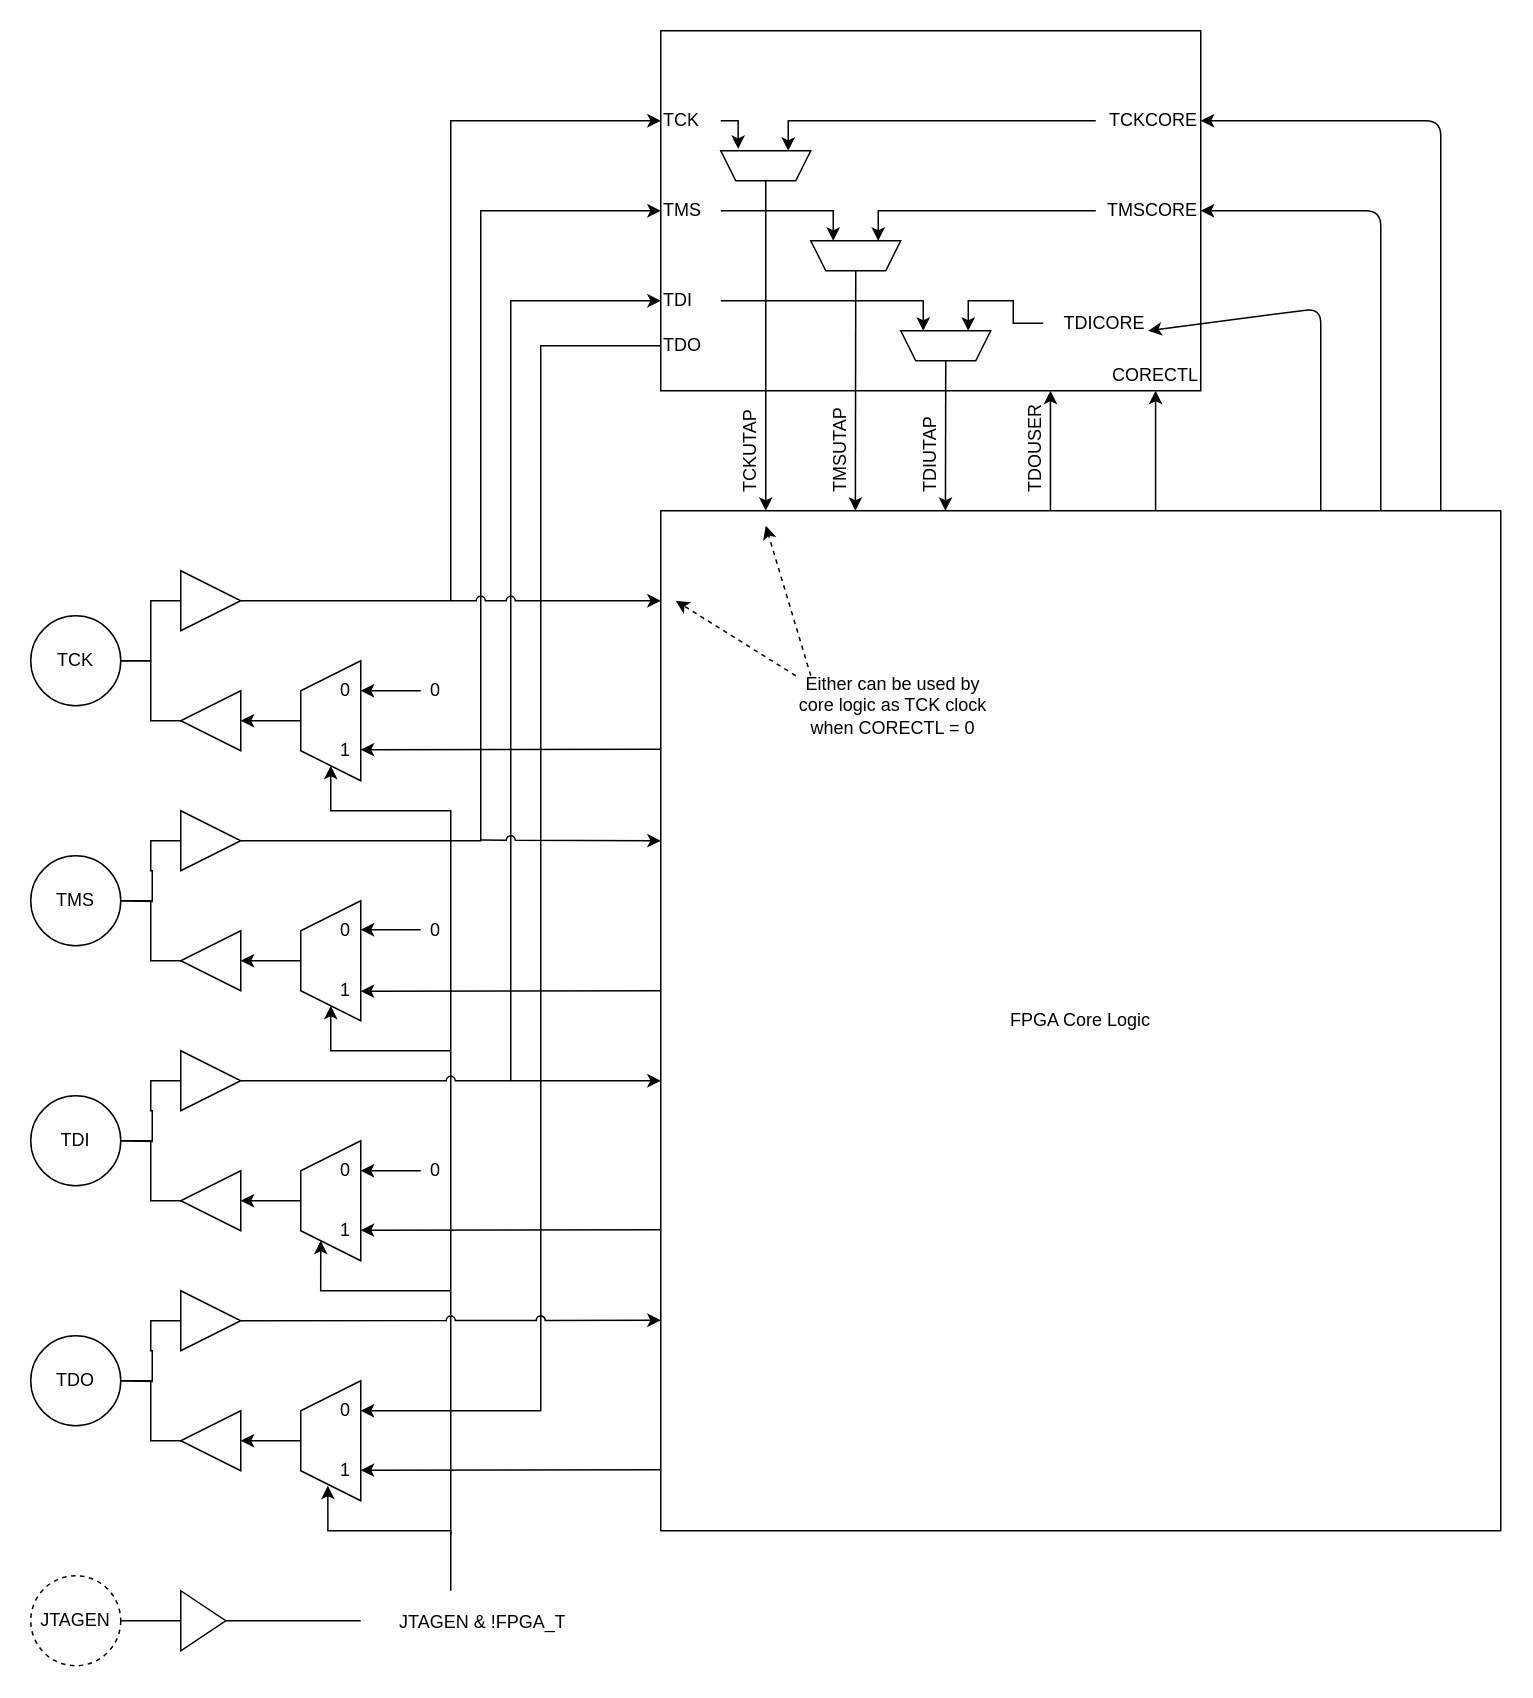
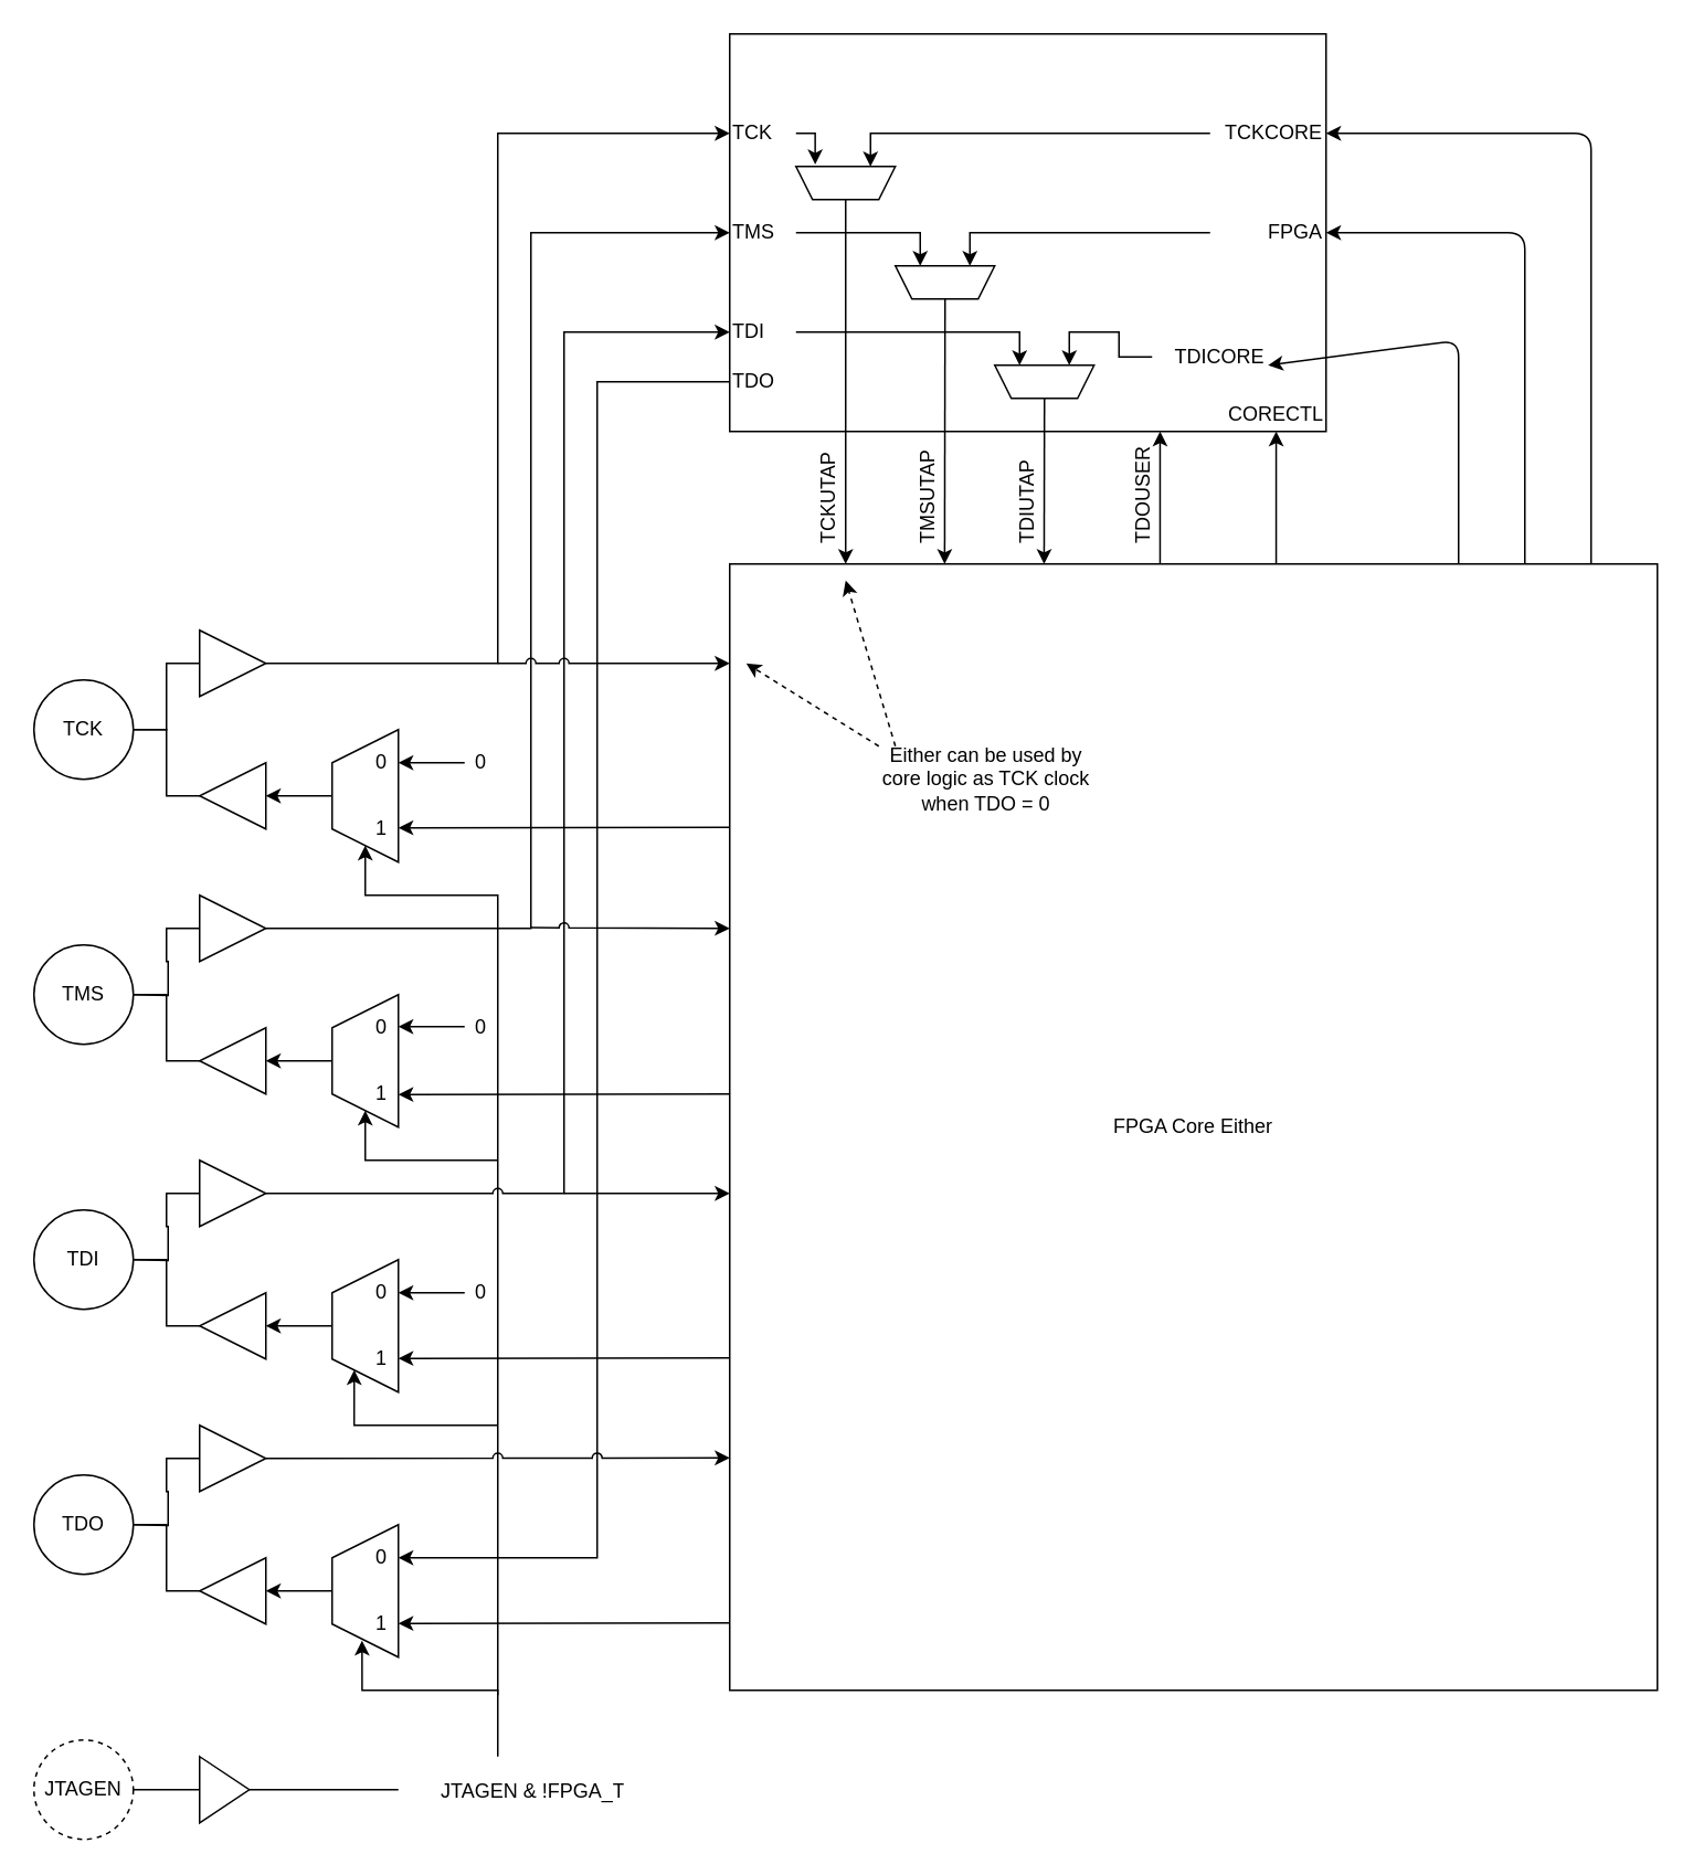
- <mxCell id="71" value="TMSCORE" style="text;html=1;strokeColor=none;fillColor=none;align=right;verticalAlign=middle;whiteSpace=wrap;rounded=0;" vertex="1" parent="1"><mxGeometry x="730" y="130" width="70" height="20" as="geometry" /></mxCell>
+ <mxCell id="71" value="FPGA" style="text;html=1;strokeColor=none;fillColor=none;align=right;verticalAlign=middle;whiteSpace=wrap;rounded=0;" vertex="1" parent="1"><mxGeometry x="730" y="130" width="70" height="20" as="geometry" /></mxCell>
- <mxCell id="95" value="Either can be used by core logic as TCK clock when CORECTL = 0" style="text;html=1;strokeColor=none;fillColor=none;align=center;verticalAlign=middle;whiteSpace=wrap;rounded=0;" vertex="1" parent="1"><mxGeometry x="530" y="450" width="130" height="40" as="geometry" /></mxCell>
+ <mxCell id="95" value="Either can be used by core logic as TCK clock when TDO = 0" style="text;html=1;strokeColor=none;fillColor=none;align=center;verticalAlign=middle;whiteSpace=wrap;rounded=0;" vertex="1" parent="1"><mxGeometry x="530" y="450" width="130" height="40" as="geometry" /></mxCell>
- <mxCell id="2" value="FPGA Core Logic" style="rounded=0;whiteSpace=wrap;html=1;align=center;fillColor=none;" vertex="1" parent="1"><mxGeometry x="440" y="340" width="560" height="680" as="geometry" /></mxCell>
+ <mxCell id="2" value="FPGA Core Either" style="rounded=0;whiteSpace=wrap;html=1;align=center;fillColor=none;" vertex="1" parent="1"><mxGeometry x="440" y="340" width="560" height="680" as="geometry" /></mxCell>
